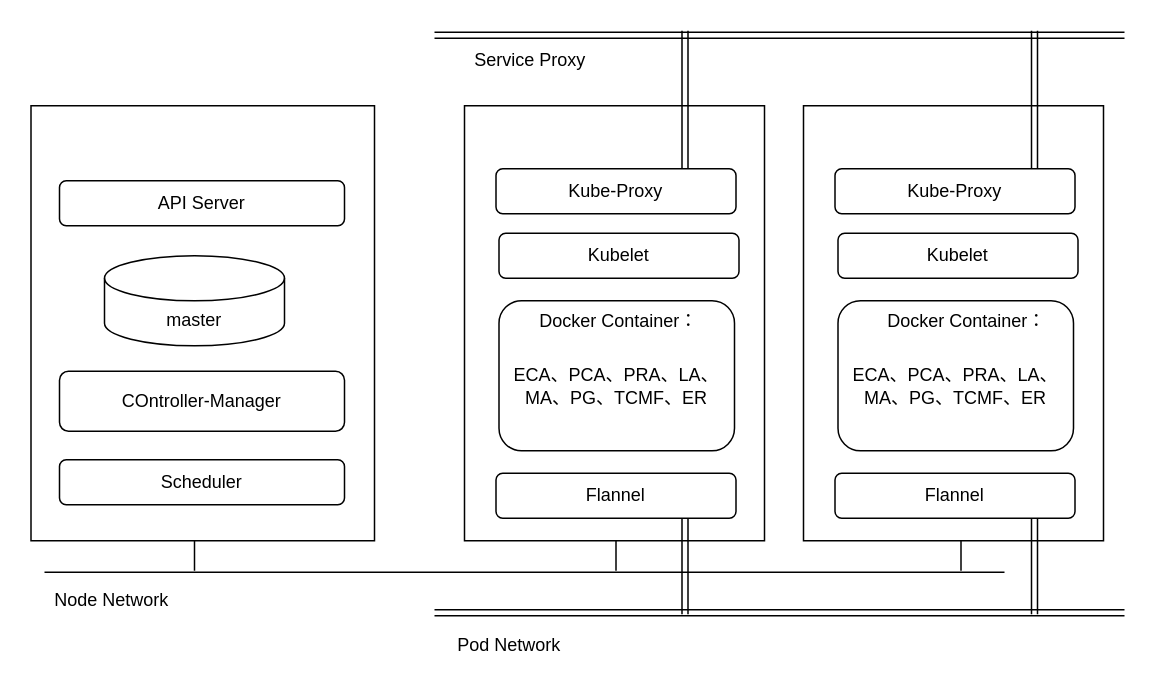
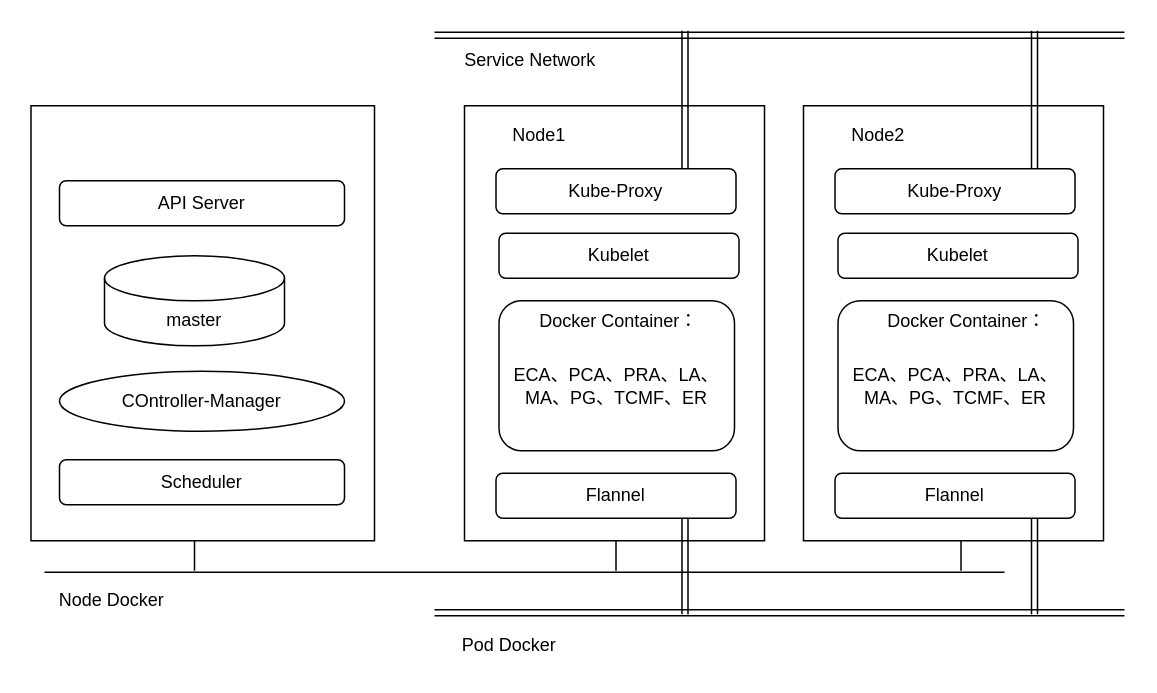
- <mxCell id="33" value="Service Proxy" style="text;html=1;strokeColor=none;fillColor=none;align=center;verticalAlign=middle;whiteSpace=wrap;rounded=0;" parent="1" vertex="1"><mxGeometry x="307" y="30" width="92" height="20" as="geometry" /></mxCell>
+ <mxCell id="33" value="Service Network" style="text;html=1;strokeColor=none;fillColor=none;align=center;verticalAlign=middle;whiteSpace=wrap;rounded=0;" parent="1" vertex="1"><mxGeometry x="307" y="30" width="92" height="20" as="geometry" /></mxCell>
+ <mxCell id="10" value="Node1" style="text;html=1;strokeColor=none;fillColor=none;align=center;verticalAlign=middle;whiteSpace=wrap;rounded=0;" parent="1" vertex="1"><mxGeometry x="339" y="80" width="40" height="20" as="geometry" /></mxCell>
+ <mxCell id="17" value="Node2" style="text;html=1;strokeColor=none;fillColor=none;align=center;verticalAlign=middle;whiteSpace=wrap;rounded=0;" parent="1" vertex="1"><mxGeometry x="565" y="80" width="40" height="20" as="geometry" /></mxCell>
- <mxCell id="4" value="COntroller-Manager" style="rounded=1;whiteSpace=wrap;html=1;" parent="1" vertex="1"><mxGeometry x="39" y="247" width="190" height="40" as="geometry" /></mxCell>
+ <mxCell id="4" value="COntroller-Manager" style="ellipse;whiteSpace=wrap;html=1;" parent="1" vertex="1"><mxGeometry x="39" y="247" width="190" height="40" as="geometry" /></mxCell>
- <mxCell id="31" value="Node Network" style="text;html=1;strokeColor=none;fillColor=none;align=center;verticalAlign=middle;whiteSpace=wrap;rounded=0;" parent="1" vertex="1"><mxGeometry x="29" y="390" width="90" height="20" as="geometry" /></mxCell>
+ <mxCell id="31" value="Node Docker" style="text;html=1;strokeColor=none;fillColor=none;align=center;verticalAlign=middle;whiteSpace=wrap;rounded=0;" parent="1" vertex="1"><mxGeometry x="29" y="390" width="90" height="20" as="geometry" /></mxCell>
- <mxCell id="32" value="Pod Network" style="text;html=1;strokeColor=none;fillColor=none;align=center;verticalAlign=middle;whiteSpace=wrap;rounded=0;" parent="1" vertex="1"><mxGeometry x="293" y="420" width="92" height="20" as="geometry" /></mxCell>
+ <mxCell id="32" value="Pod Docker" style="text;html=1;strokeColor=none;fillColor=none;align=center;verticalAlign=middle;whiteSpace=wrap;rounded=0;" parent="1" vertex="1"><mxGeometry x="293" y="420" width="92" height="20" as="geometry" /></mxCell>
